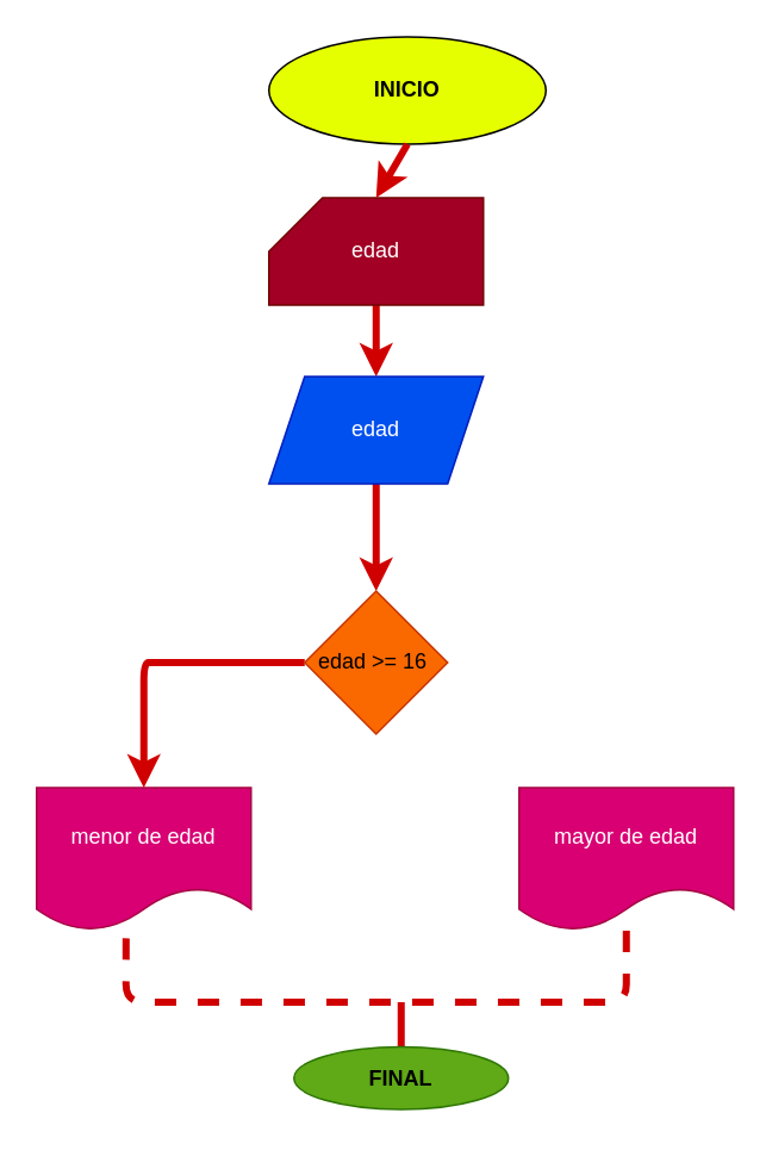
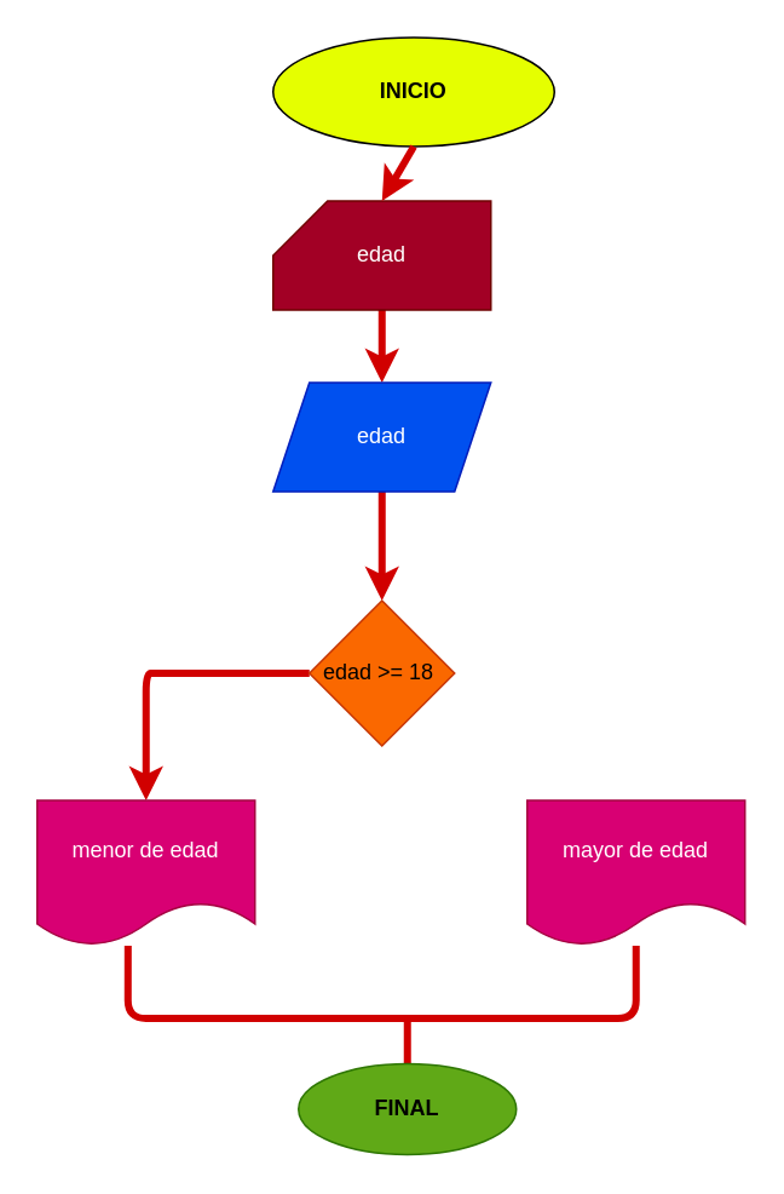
- <mxCell id="8" value="edad &amp;gt;= 16&amp;nbsp;" style="rhombus;whiteSpace=wrap;html=1;fillColor=#fa6800;fontColor=#000000;strokeColor=#C73500;" vertex="1" parent="1"><mxGeometry x="170" y="330" width="80" height="80" as="geometry" /></mxCell>
+ <mxCell id="8" value="edad &amp;gt;= 18&amp;nbsp;" style="rhombus;whiteSpace=wrap;html=1;fillColor=#fa6800;fontColor=#000000;strokeColor=#C73500;" vertex="1" parent="1"><mxGeometry x="170" y="330" width="80" height="80" as="geometry" /></mxCell>
- <mxCell id="9" style="edgeStyle=none;html=1;fontColor=#000000;strokeColor=#D10000;strokeWidth=4;entryX=0.417;entryY=1;entryDx=0;entryDy=0;entryPerimeter=0;endArrow=none;endFill=0;dashed=1;" edge="1" parent="1" source="10" target="11"><mxGeometry relative="1" as="geometry"><Array as="points"><mxPoint x="350" y="560" /><mxPoint x="70" y="560" /></Array></mxGeometry></mxCell>
+ <mxCell id="9" style="edgeStyle=none;html=1;fontColor=#000000;strokeColor=#D10000;strokeWidth=4;entryX=0.417;entryY=1;entryDx=0;entryDy=0;entryPerimeter=0;endArrow=none;endFill=0;" edge="1" parent="1" source="10" target="11"><mxGeometry relative="1" as="geometry"><Array as="points"><mxPoint x="350" y="560" /><mxPoint x="70" y="560" /></Array></mxGeometry></mxCell>
- <mxCell id="14" value="&lt;font color=&quot;#000000&quot;&gt;&lt;b&gt;FINAL&lt;/b&gt;&lt;/font&gt;" style="ellipse;whiteSpace=wrap;html=1;fillColor=#60a917;fontColor=#ffffff;strokeColor=#2D7600;" vertex="1" parent="1"><mxGeometry x="164" y="585" width="120" height="35" as="geometry" /></mxCell>
+ <mxCell id="14" value="&lt;font color=&quot;#000000&quot;&gt;&lt;b&gt;FINAL&lt;/b&gt;&lt;/font&gt;" style="ellipse;whiteSpace=wrap;html=1;fillColor=#60a917;fontColor=#ffffff;strokeColor=#2D7600;" vertex="1" parent="1"><mxGeometry x="164" y="585" width="120" height="50" as="geometry" /></mxCell>
